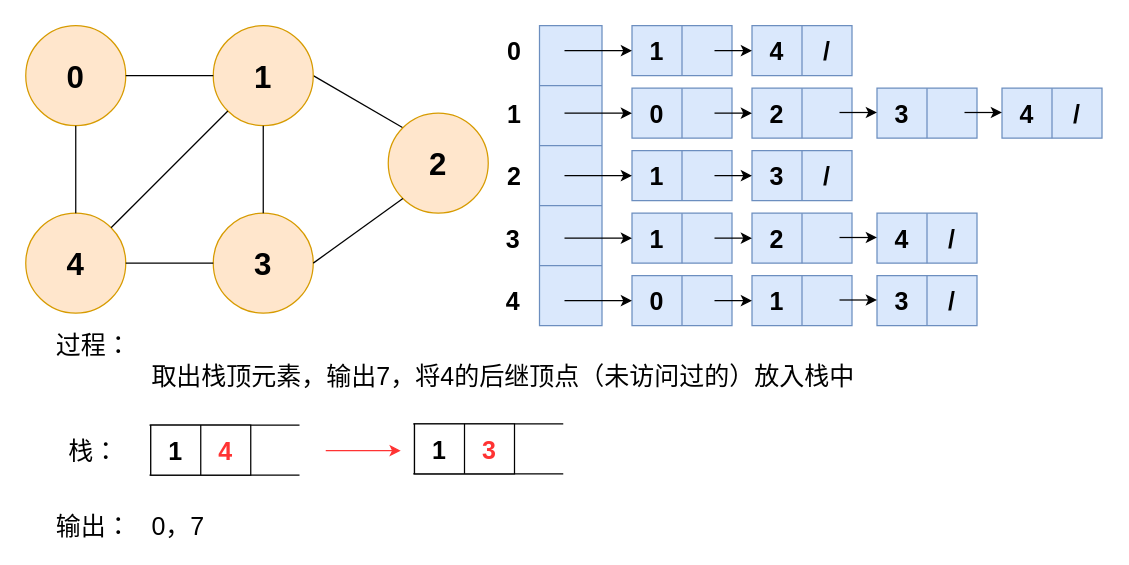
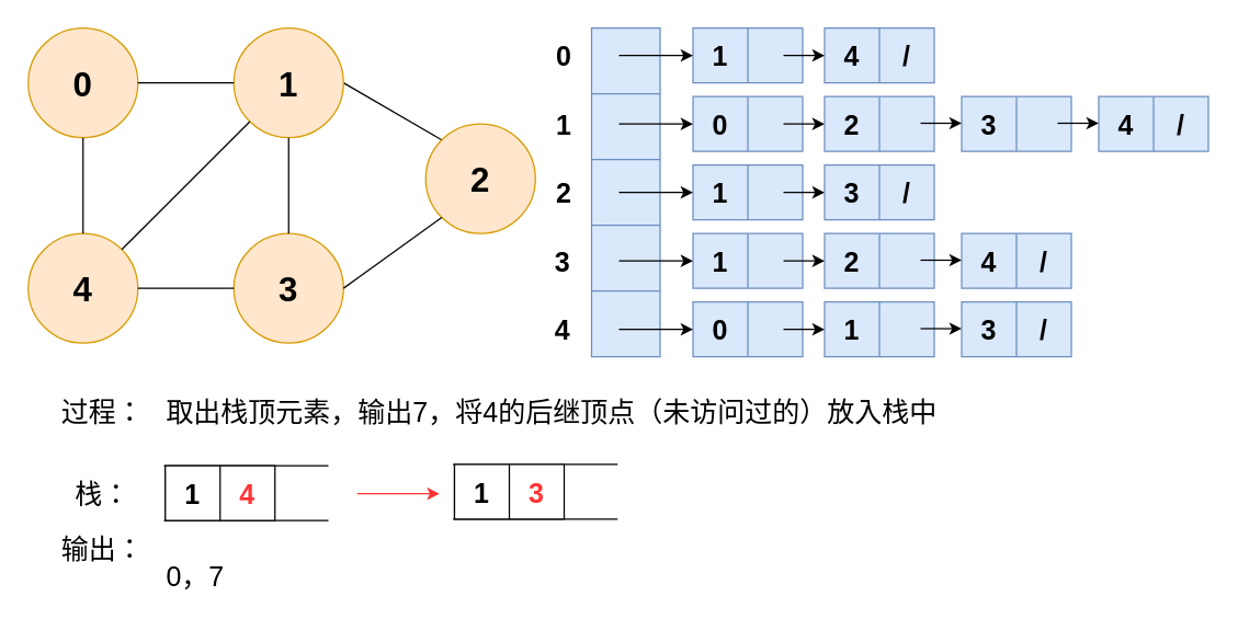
- <mxCell id="102" value="过程：" style="text;html=1;strokeColor=none;fillColor=none;align=center;verticalAlign=middle;whiteSpace=wrap;rounded=0;fontSize=20;" vertex="1" parent="1"><mxGeometry x="40" y="265" width="69" height="20" as="geometry" /></mxCell>
+ <mxCell id="102" value="过程：" style="text;html=1;strokeColor=none;fillColor=none;align=center;verticalAlign=middle;whiteSpace=wrap;rounded=0;fontSize=20;" vertex="1" parent="1"><mxGeometry x="40" y="290" width="69" height="20" as="geometry" /></mxCell>
- <mxCell id="101" value="输出：" style="text;html=1;strokeColor=none;fillColor=none;align=center;verticalAlign=middle;whiteSpace=wrap;rounded=0;fontSize=20;" vertex="1" parent="1"><mxGeometry x="40" y="410" width="69" height="20" as="geometry" /></mxCell>
+ <mxCell id="101" value="输出：" style="text;html=1;strokeColor=none;fillColor=none;align=center;verticalAlign=middle;whiteSpace=wrap;rounded=0;fontSize=20;" vertex="1" parent="1"><mxGeometry x="40" y="390" width="69" height="20" as="geometry" /></mxCell>
